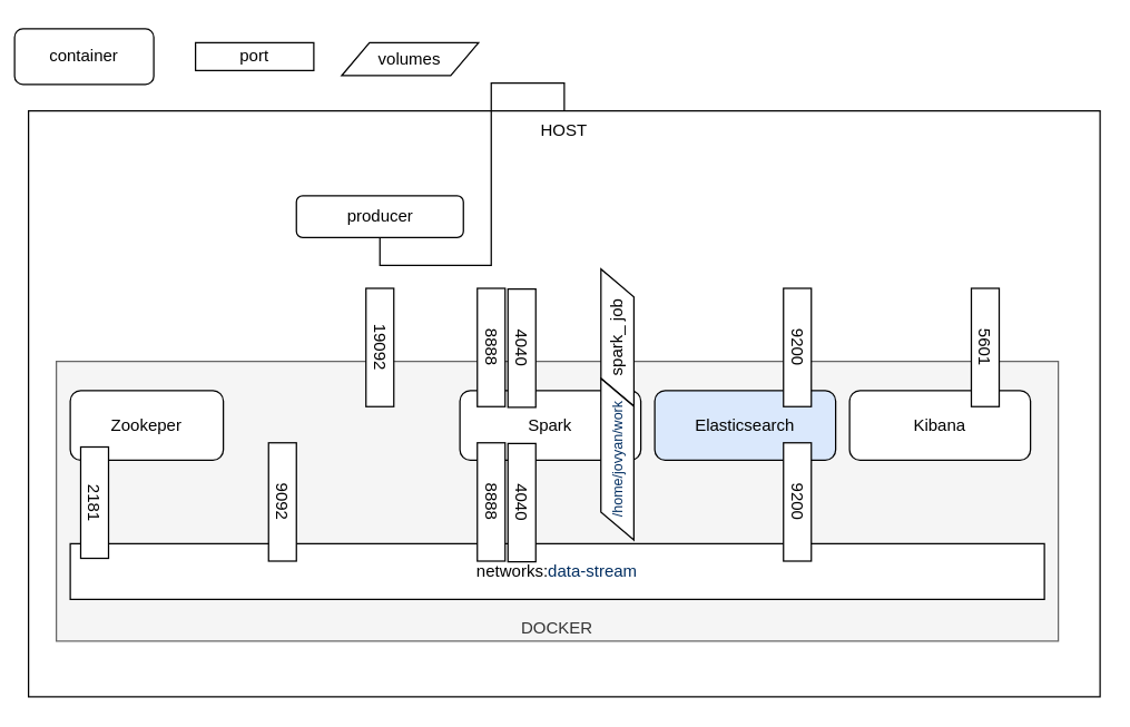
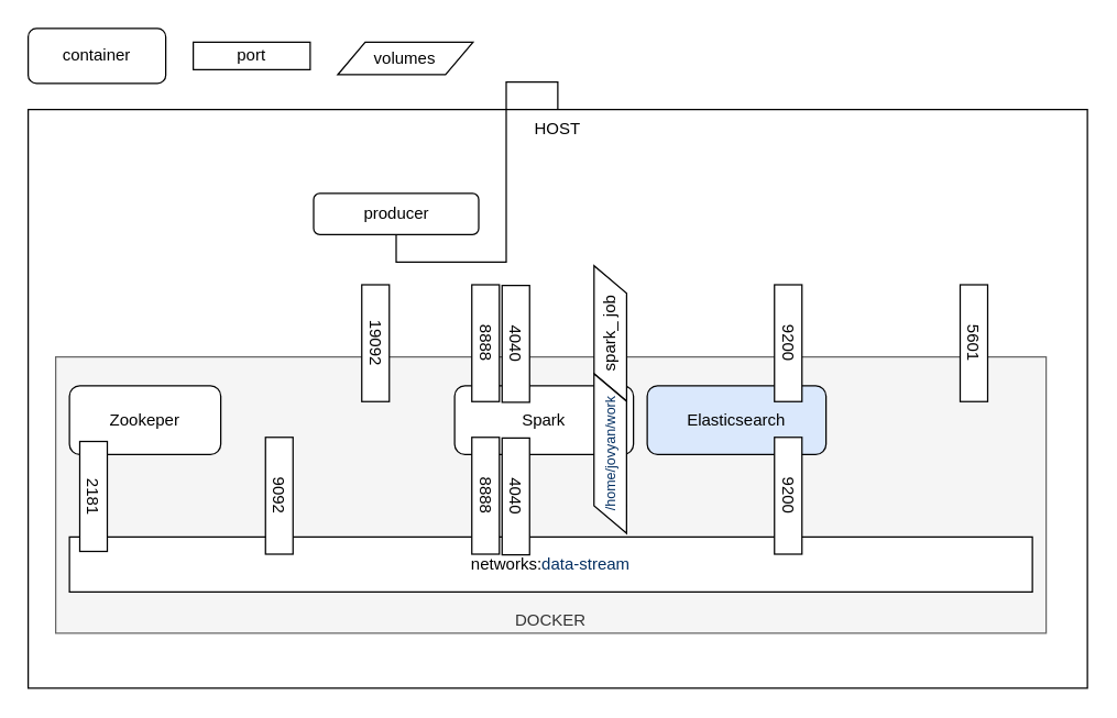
- <mxCell id="22" value="container" style="rounded=1;whiteSpace=wrap;html=1;" parent="1" vertex="1"><mxGeometry x="10" y="20" width="100" height="40" as="geometry" /></mxCell>
+ <mxCell id="22" value="container" style="rounded=1;whiteSpace=wrap;html=1;" parent="1" vertex="1"><mxGeometry x="20" y="20" width="100" height="40" as="geometry" /></mxCell>
- <mxCell id="21" value="producer" style="rounded=1;whiteSpace=wrap;html=1;" parent="1" vertex="1"><mxGeometry x="212.5" y="140" width="120" height="30" as="geometry" /></mxCell>
+ <mxCell id="21" value="producer" style="rounded=1;whiteSpace=wrap;html=1;" parent="1" vertex="1"><mxGeometry x="227.5" y="140" width="120" height="30" as="geometry" /></mxCell>
- <mxCell id="8" value="Kibana" style="rounded=1;whiteSpace=wrap;html=1;" parent="1" vertex="1"><mxGeometry x="610" y="280" width="130" height="50" as="geometry" /></mxCell>
